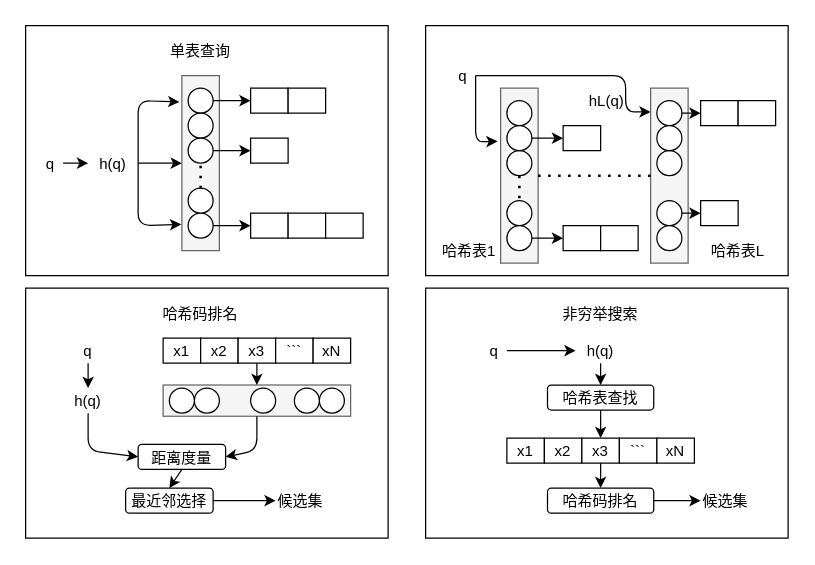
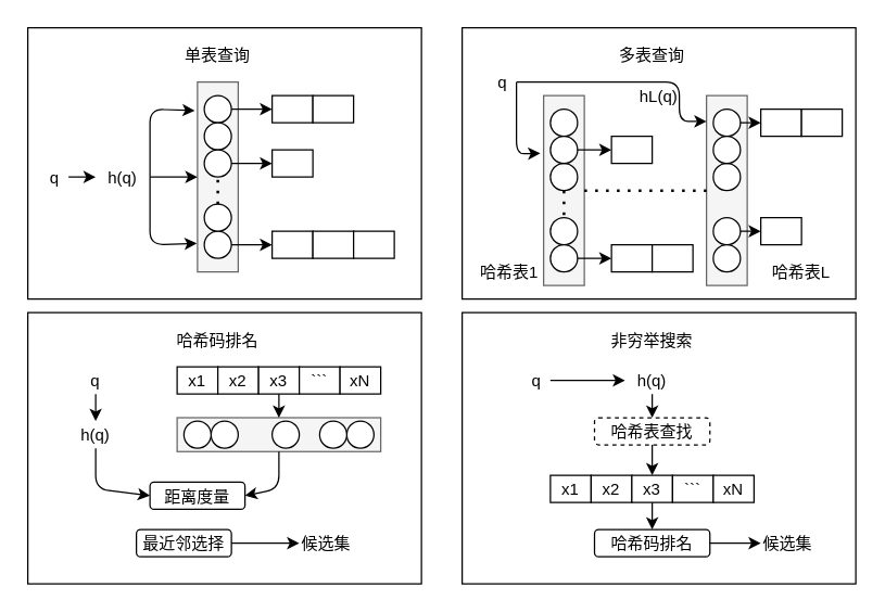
+ <mxCell id="7" value="多表查询" style="text;strokeColor=none;fillColor=none;align=center;verticalAlign=middle;rounded=0;" parent="1" vertex="1"><mxGeometry x="455" y="30" width="50" height="20" as="geometry" /></mxCell>
- <mxCell id="59" value="hL(q)" style="text;strokeColor=none;fillColor=none;align=center;verticalAlign=middle;rounded=0;" parent="1" vertex="1"><mxGeometry x="465" y="70" width="40" height="20" as="geometry" /></mxCell>
+ <mxCell id="59" value="hL(q)" style="text;strokeColor=none;fillColor=none;align=center;verticalAlign=middle;rounded=0;" parent="1" vertex="1"><mxGeometry x="465" y="60" width="40" height="20" as="geometry" /></mxCell>
- <mxCell id="87" value="哈希表查找" style="rounded=1;" parent="1" vertex="1"><mxGeometry x="437.5" y="307.5" width="85" height="20" as="geometry" /></mxCell>
+ <mxCell id="87" value="哈希表查找" style="rounded=1;dashed=1;" parent="1" vertex="1"><mxGeometry x="437.5" y="307.5" width="85" height="20" as="geometry" /></mxCell>
- <mxCell id="80" value="" style="endArrow=classic;exitX=0.5;exitY=1;exitDx=0;exitDy=0;entryX=0.5;entryY=0;entryDx=0;entryDy=0;" parent="1" source="64" target="79" edge="1"><mxGeometry width="50" height="50" relative="1" as="geometry"><mxPoint x="290" y="300" as="sourcePoint" /><mxPoint x="340" y="250" as="targetPoint" /></mxGeometry></mxCell>
